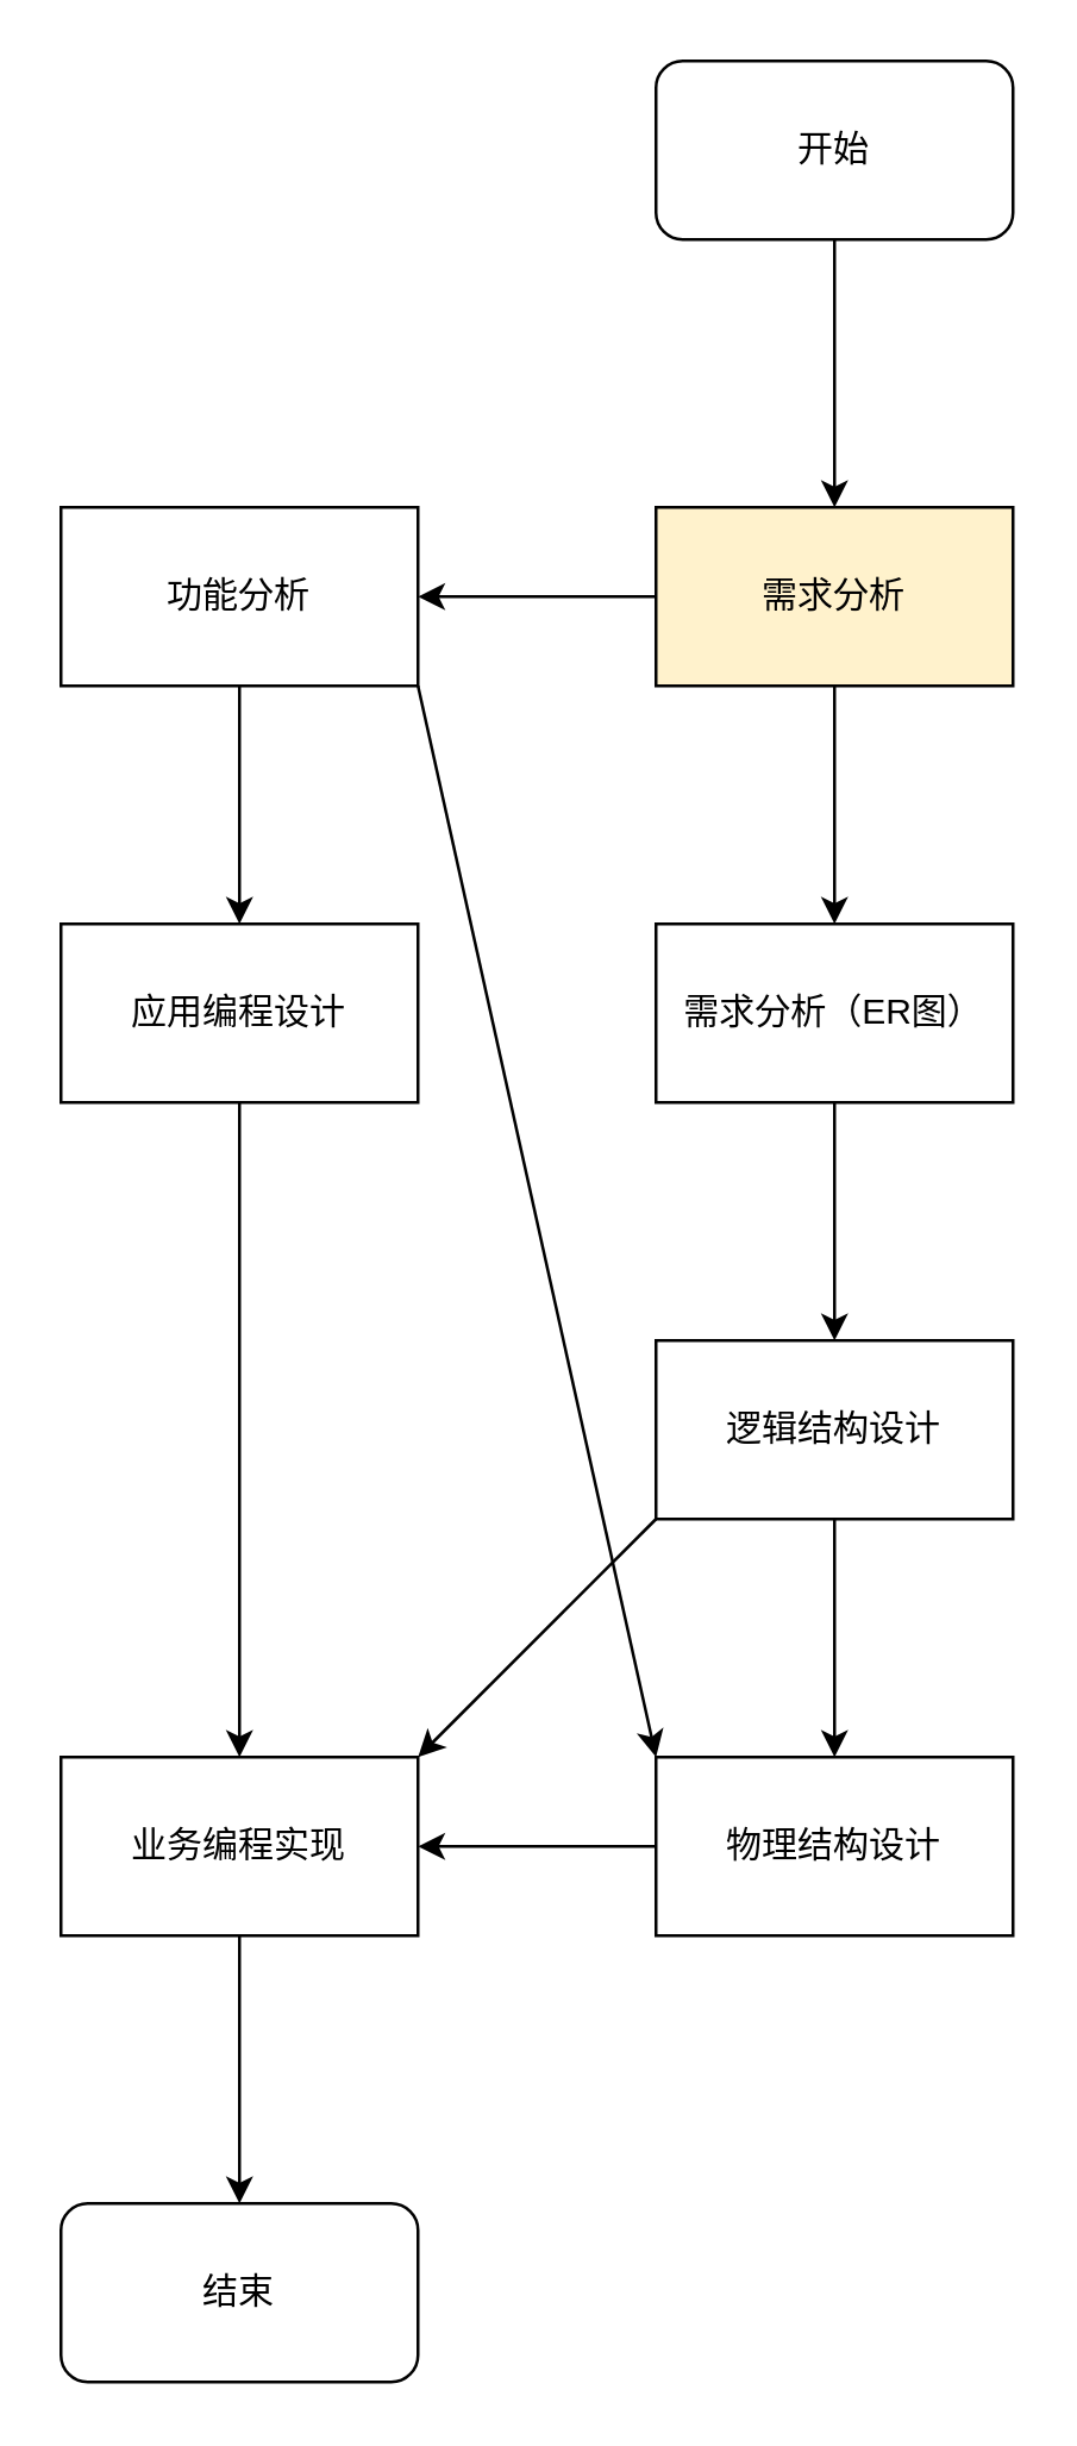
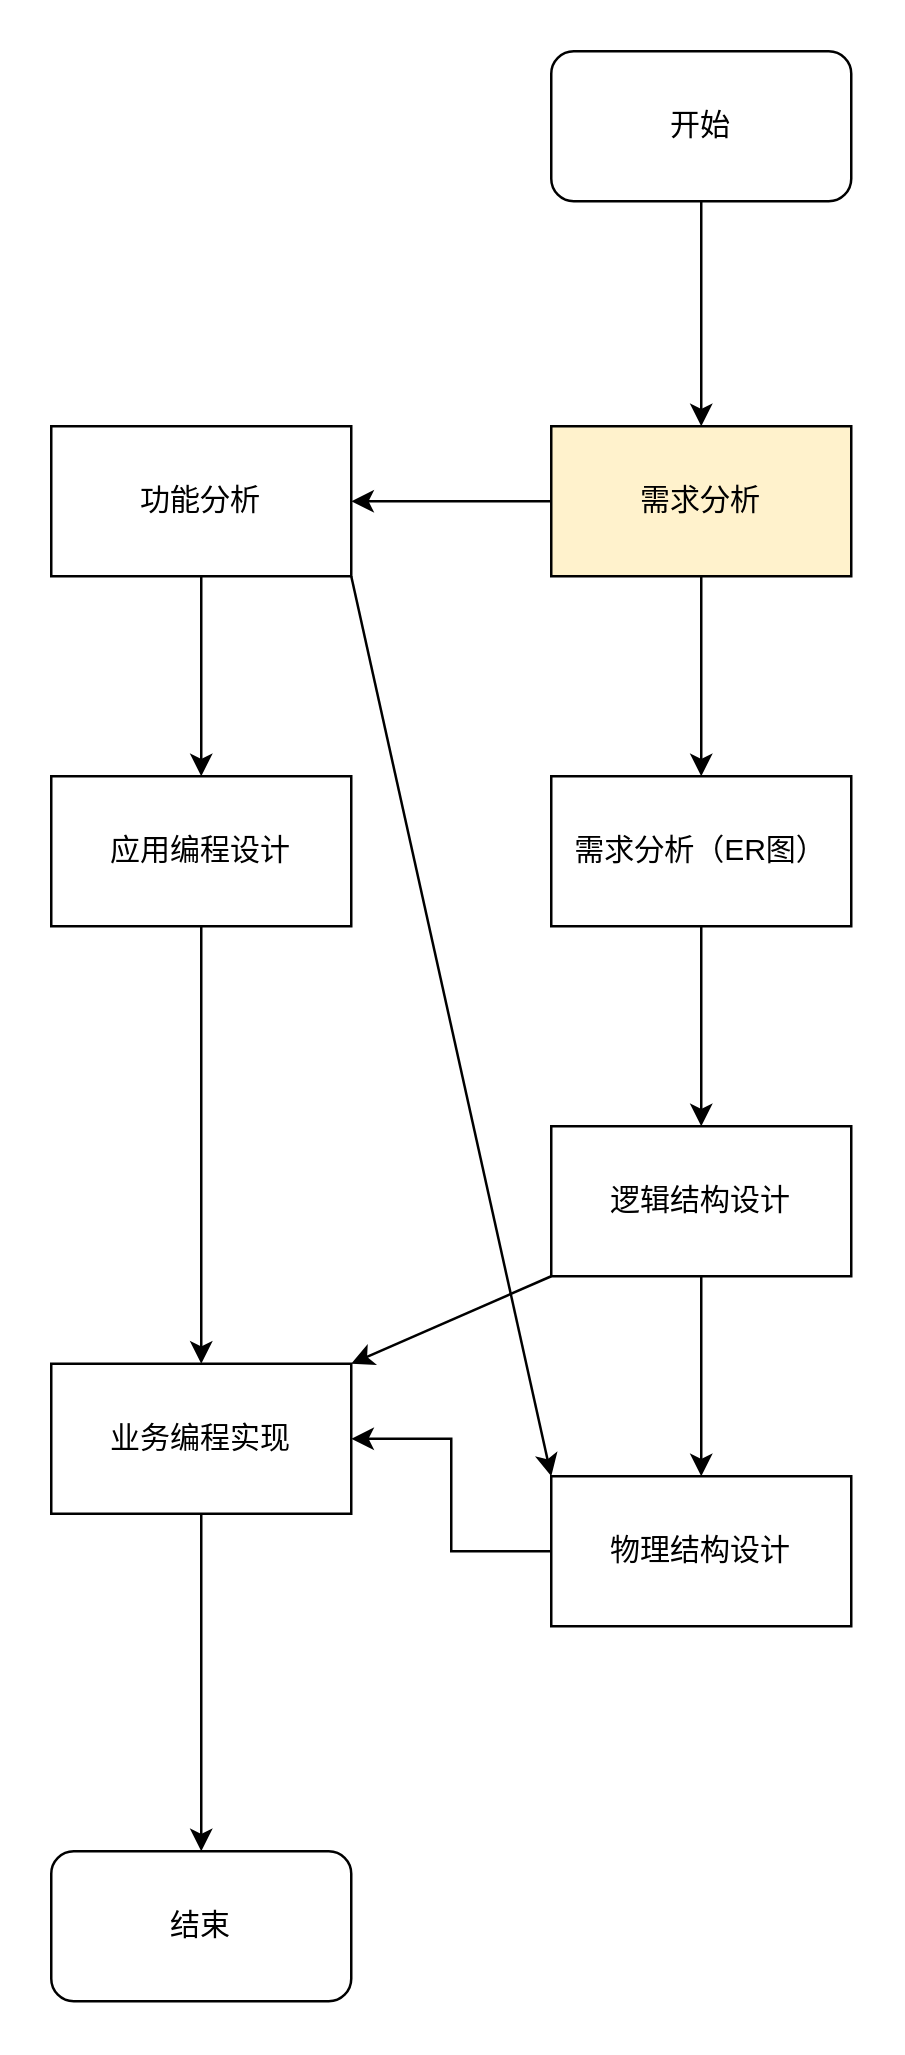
- <mxCell id="14" value="业务编程实现" style="whiteSpace=wrap;html=1;rounded=0;" vertex="1" parent="1"><mxGeometry x="20" y="590" width="120" height="60" as="geometry" /></mxCell>
+ <mxCell id="14" value="业务编程实现" style="whiteSpace=wrap;html=1;rounded=0;" vertex="1" parent="1"><mxGeometry x="20" y="545" width="120" height="60" as="geometry" /></mxCell>
